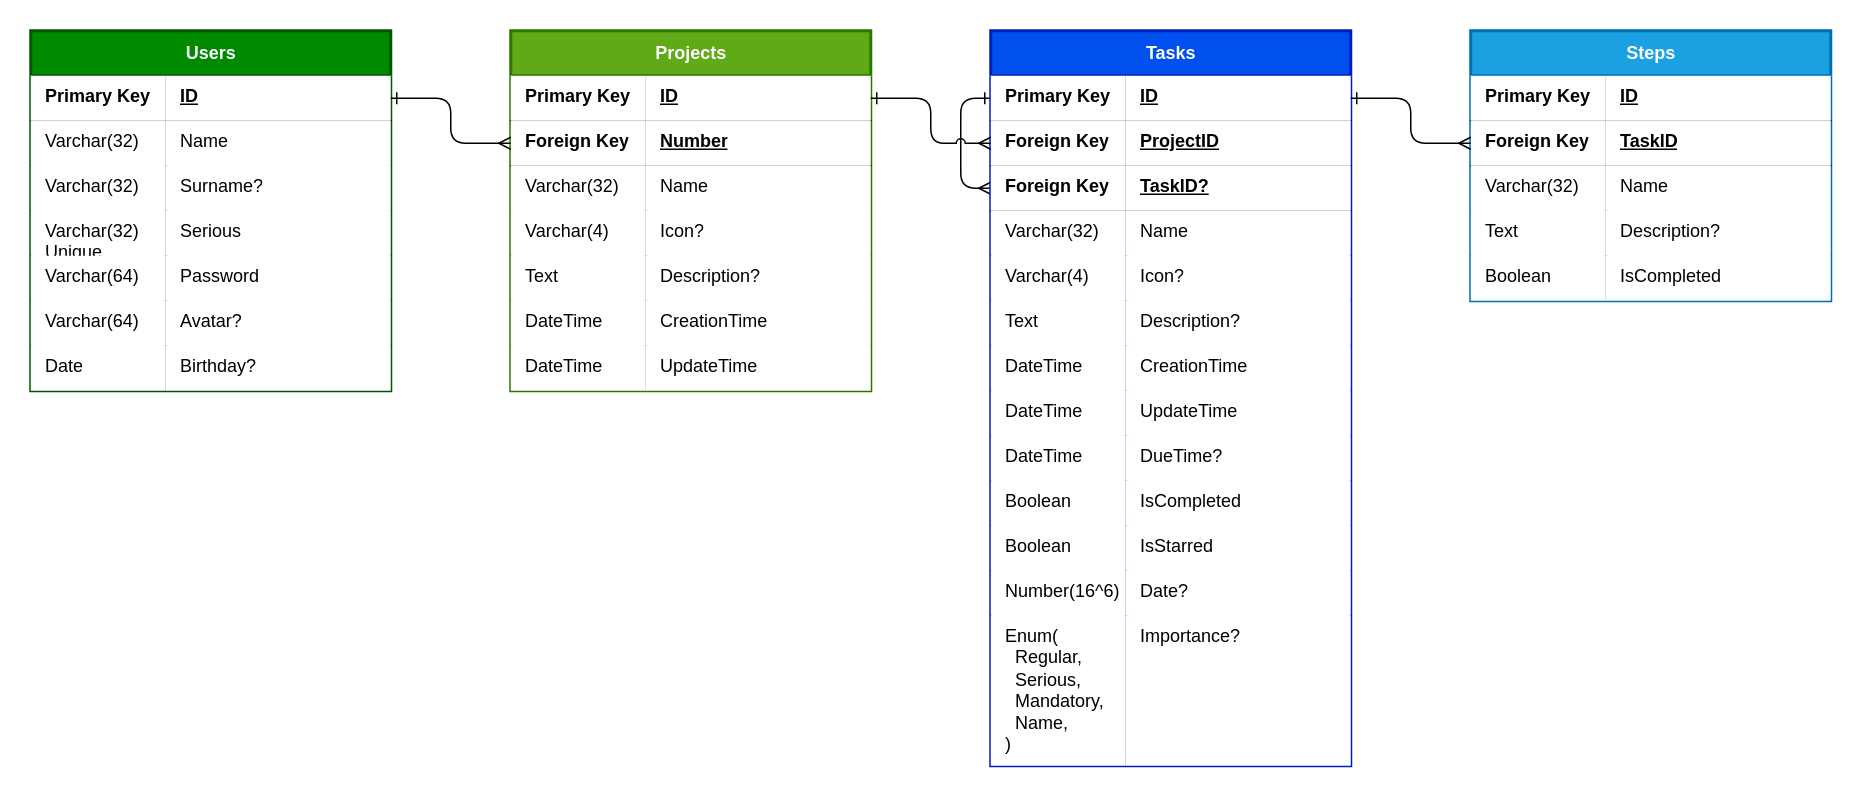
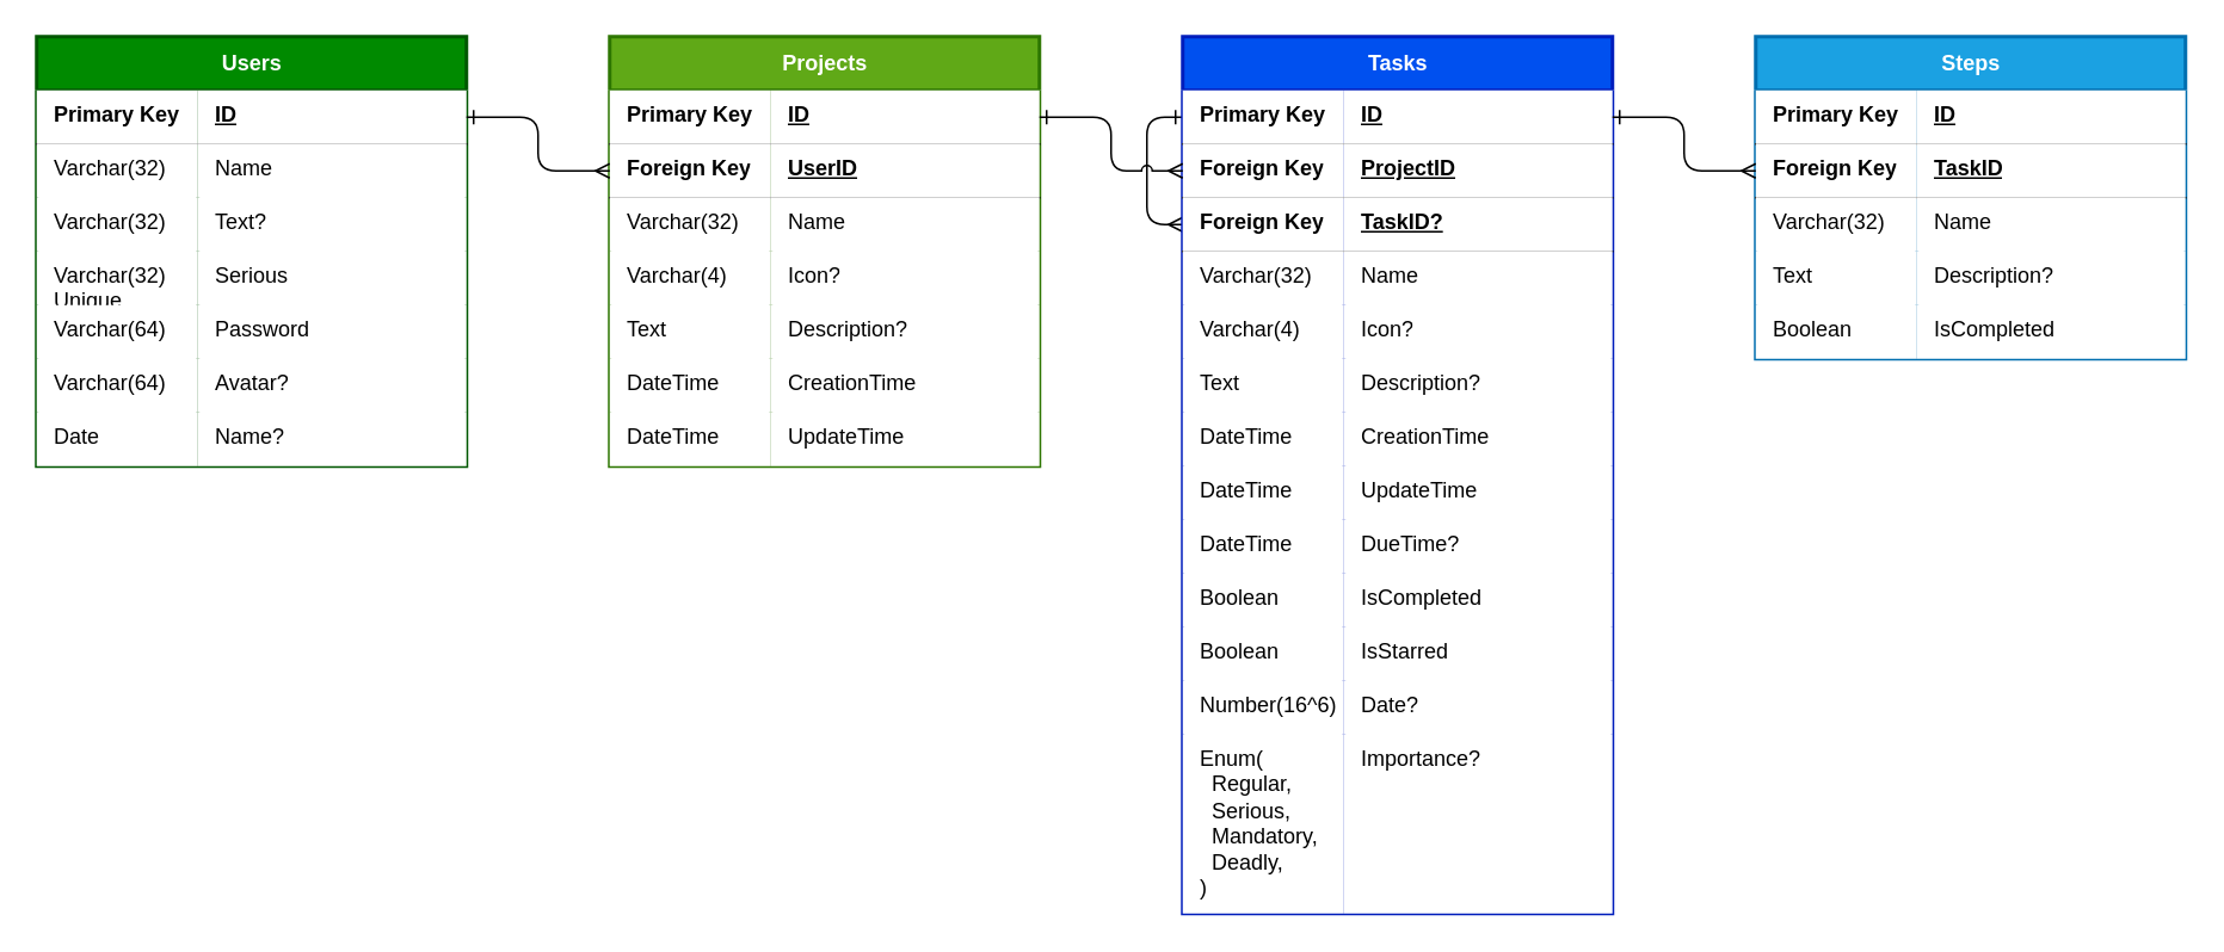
- <mxCell id="30" value="Number" style="shape=partialRectangle;connectable=0;top=0;left=0;bottom=0;right=0;align=left;spacingLeft=8;fontStyle=5;overflow=hidden;whiteSpace=wrap;html=1;spacingTop=0;spacing=2;spacingRight=0;rounded=1;verticalAlign=top;" vertex="1" parent="28"><mxGeometry x="90.0" width="150.0" height="30" as="geometry"><mxRectangle width="150.0" height="30" as="alternateBounds" /></mxGeometry></mxCell>
+ <mxCell id="30" value="UserID" style="shape=partialRectangle;connectable=0;top=0;left=0;bottom=0;right=0;align=left;spacingLeft=8;fontStyle=5;overflow=hidden;whiteSpace=wrap;html=1;spacingTop=0;spacing=2;spacingRight=0;rounded=1;verticalAlign=top;" vertex="1" parent="28"><mxGeometry x="90.0" width="150.0" height="30" as="geometry"><mxRectangle width="150.0" height="30" as="alternateBounds" /></mxGeometry></mxCell>
- <mxCell id="11" value="Surname?" style="shape=partialRectangle;connectable=0;top=0;left=0;bottom=0;right=0;align=left;spacingLeft=8;overflow=hidden;whiteSpace=wrap;html=1;spacingTop=0;spacing=2;spacingRight=0;rounded=1;verticalAlign=top;" vertex="1" parent="9"><mxGeometry x="90.0" width="150.0" height="30" as="geometry"><mxRectangle width="150.0" height="30" as="alternateBounds" /></mxGeometry></mxCell>
+ <mxCell id="11" value="Text?" style="shape=partialRectangle;connectable=0;top=0;left=0;bottom=0;right=0;align=left;spacingLeft=8;overflow=hidden;whiteSpace=wrap;html=1;spacingTop=0;spacing=2;spacingRight=0;rounded=1;verticalAlign=top;" vertex="1" parent="9"><mxGeometry x="90.0" width="150.0" height="30" as="geometry"><mxRectangle width="150.0" height="30" as="alternateBounds" /></mxGeometry></mxCell>
- <mxCell id="23" value="Birthday?" style="shape=partialRectangle;connectable=0;top=0;left=0;bottom=0;right=0;align=left;spacingLeft=8;overflow=hidden;whiteSpace=wrap;html=1;spacingTop=0;spacing=2;spacingRight=0;rounded=1;verticalAlign=top;" vertex="1" parent="21"><mxGeometry x="90.0" width="150.0" height="30" as="geometry"><mxRectangle width="150.0" height="30" as="alternateBounds" /></mxGeometry></mxCell>
+ <mxCell id="23" value="Name?" style="shape=partialRectangle;connectable=0;top=0;left=0;bottom=0;right=0;align=left;spacingLeft=8;overflow=hidden;whiteSpace=wrap;html=1;spacingTop=0;spacing=2;spacingRight=0;rounded=1;verticalAlign=top;" vertex="1" parent="21"><mxGeometry x="90.0" width="150.0" height="30" as="geometry"><mxRectangle width="150.0" height="30" as="alternateBounds" /></mxGeometry></mxCell>
- <mxCell id="86" value="Enum(&lt;br&gt;&amp;nbsp; Regular,&lt;br&gt;&amp;nbsp; Serious,&lt;br&gt;&amp;nbsp; Mandatory,&lt;br&gt;&amp;nbsp; Name,&lt;br&gt;)" style="shape=partialRectangle;connectable=0;top=0;left=0;bottom=0;right=0;editable=1;overflow=hidden;whiteSpace=wrap;html=1;align=left;spacingTop=0;spacing=2;spacingRight=0;spacingLeft=8;rounded=1;verticalAlign=top;" vertex="1" parent="85"><mxGeometry width="90.0" height="100" as="geometry"><mxRectangle width="90.0" height="100" as="alternateBounds" /></mxGeometry></mxCell>
+ <mxCell id="86" value="Enum(&lt;br&gt;&amp;nbsp; Regular,&lt;br&gt;&amp;nbsp; Serious,&lt;br&gt;&amp;nbsp; Mandatory,&lt;br&gt;&amp;nbsp; Deadly,&lt;br&gt;)" style="shape=partialRectangle;connectable=0;top=0;left=0;bottom=0;right=0;editable=1;overflow=hidden;whiteSpace=wrap;html=1;align=left;spacingTop=0;spacing=2;spacingRight=0;spacingLeft=8;rounded=1;verticalAlign=top;" vertex="1" parent="85"><mxGeometry width="90.0" height="100" as="geometry"><mxRectangle width="90.0" height="100" as="alternateBounds" /></mxGeometry></mxCell>
